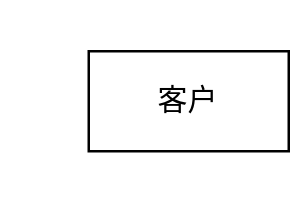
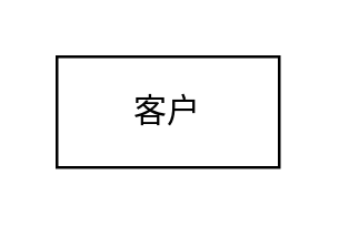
- <mxCell id="2" value="客户" style="rounded=0;whiteSpace=wrap;html=1;" vertex="1" parent="1"><mxGeometry x="35" y="20" width="80" height="40" as="geometry" /></mxCell>
+ <mxCell id="2" value="客户" style="rounded=0;whiteSpace=wrap;html=1;" vertex="1" parent="1"><mxGeometry x="20" y="20" width="80" height="40" as="geometry" /></mxCell>
